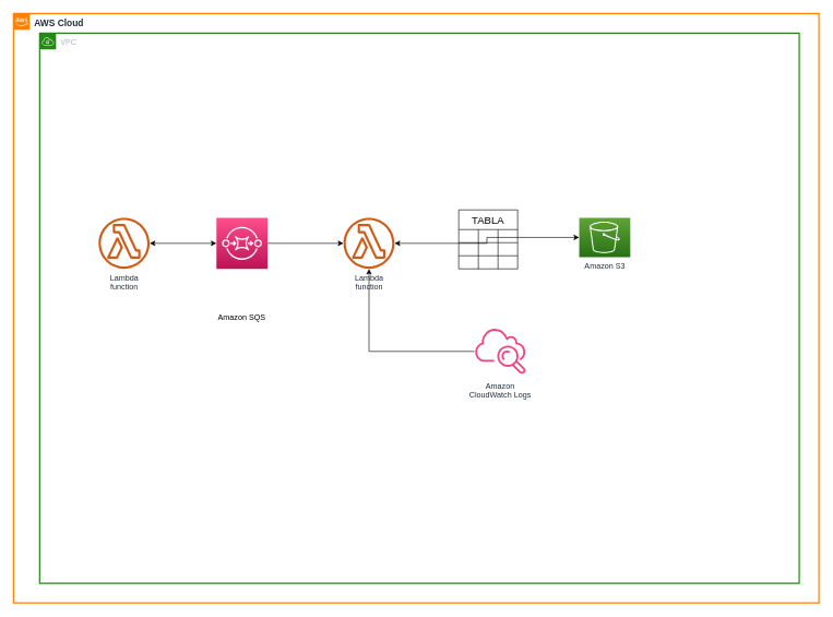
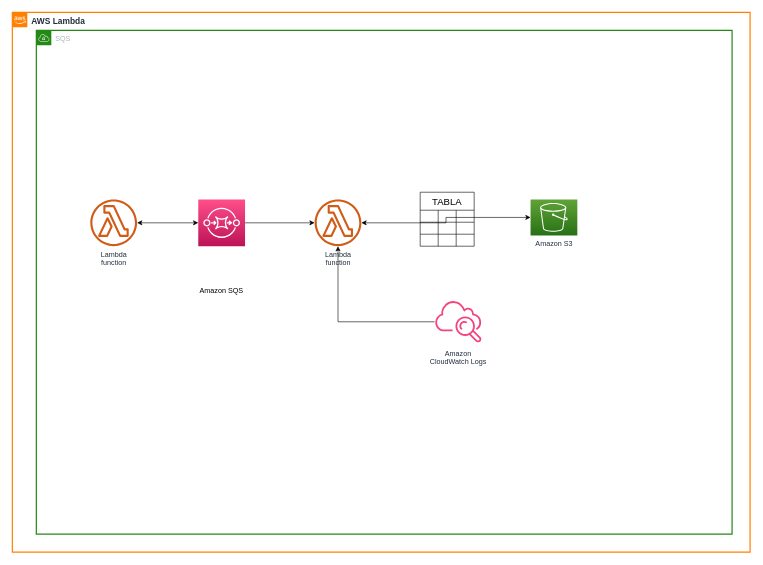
- <mxCell id="2" value="&lt;font style=&quot;font-size: 14px;&quot;&gt;&lt;b&gt;AWS Cloud&lt;/b&gt;&lt;/font&gt;" style="points=[[0,0],[0.25,0],[0.5,0],[0.75,0],[1,0],[1,0.25],[1,0.5],[1,0.75],[1,1],[0.75,1],[0.5,1],[0.25,1],[0,1],[0,0.75],[0,0.5],[0,0.25]];outlineConnect=0;gradientColor=none;html=1;whiteSpace=wrap;fontSize=12;fontStyle=0;container=1;pointerEvents=0;collapsible=0;recursiveResize=0;shape=mxgraph.aws4.group;grIcon=mxgraph.aws4.group_aws_cloud_alt;strokeColor=#FF8000;fillColor=none;verticalAlign=top;align=left;spacingLeft=30;fontColor=#232F3E;dashed=0;strokeWidth=2;" vertex="1" parent="1"><mxGeometry x="20" y="20" width="1230" height="900" as="geometry" /></mxCell>
+ <mxCell id="2" value="&lt;font style=&quot;font-size: 14px;&quot;&gt;&lt;b&gt;AWS Lambda&lt;/b&gt;&lt;/font&gt;" style="points=[[0,0],[0.25,0],[0.5,0],[0.75,0],[1,0],[1,0.25],[1,0.5],[1,0.75],[1,1],[0.75,1],[0.5,1],[0.25,1],[0,1],[0,0.75],[0,0.5],[0,0.25]];outlineConnect=0;gradientColor=none;html=1;whiteSpace=wrap;fontSize=12;fontStyle=0;container=1;pointerEvents=0;collapsible=0;recursiveResize=0;shape=mxgraph.aws4.group;grIcon=mxgraph.aws4.group_aws_cloud_alt;strokeColor=#FF8000;fillColor=none;verticalAlign=top;align=left;spacingLeft=30;fontColor=#232F3E;dashed=0;strokeWidth=2;" vertex="1" parent="1"><mxGeometry x="20" y="20" width="1230" height="900" as="geometry" /></mxCell>
- <mxCell id="3" value="VPC" style="points=[[0,0],[0.25,0],[0.5,0],[0.75,0],[1,0],[1,0.25],[1,0.5],[1,0.75],[1,1],[0.75,1],[0.5,1],[0.25,1],[0,1],[0,0.75],[0,0.5],[0,0.25]];outlineConnect=0;gradientColor=none;html=1;whiteSpace=wrap;fontSize=12;fontStyle=0;container=1;pointerEvents=0;collapsible=0;recursiveResize=0;shape=mxgraph.aws4.group;grIcon=mxgraph.aws4.group_vpc;strokeColor=#248814;fillColor=none;verticalAlign=top;align=left;spacingLeft=30;fontColor=#AAB7B8;dashed=0;strokeWidth=2;" vertex="1" parent="2"><mxGeometry x="40" y="30" width="1160" height="840" as="geometry" /></mxCell>
+ <mxCell id="3" value="SQS" style="points=[[0,0],[0.25,0],[0.5,0],[0.75,0],[1,0],[1,0.25],[1,0.5],[1,0.75],[1,1],[0.75,1],[0.5,1],[0.25,1],[0,1],[0,0.75],[0,0.5],[0,0.25]];outlineConnect=0;gradientColor=none;html=1;whiteSpace=wrap;fontSize=12;fontStyle=0;container=1;pointerEvents=0;collapsible=0;recursiveResize=0;shape=mxgraph.aws4.group;grIcon=mxgraph.aws4.group_vpc;strokeColor=#248814;fillColor=none;verticalAlign=top;align=left;spacingLeft=30;fontColor=#AAB7B8;dashed=0;strokeWidth=2;" vertex="1" parent="2"><mxGeometry x="40" y="30" width="1160" height="840" as="geometry" /></mxCell>
